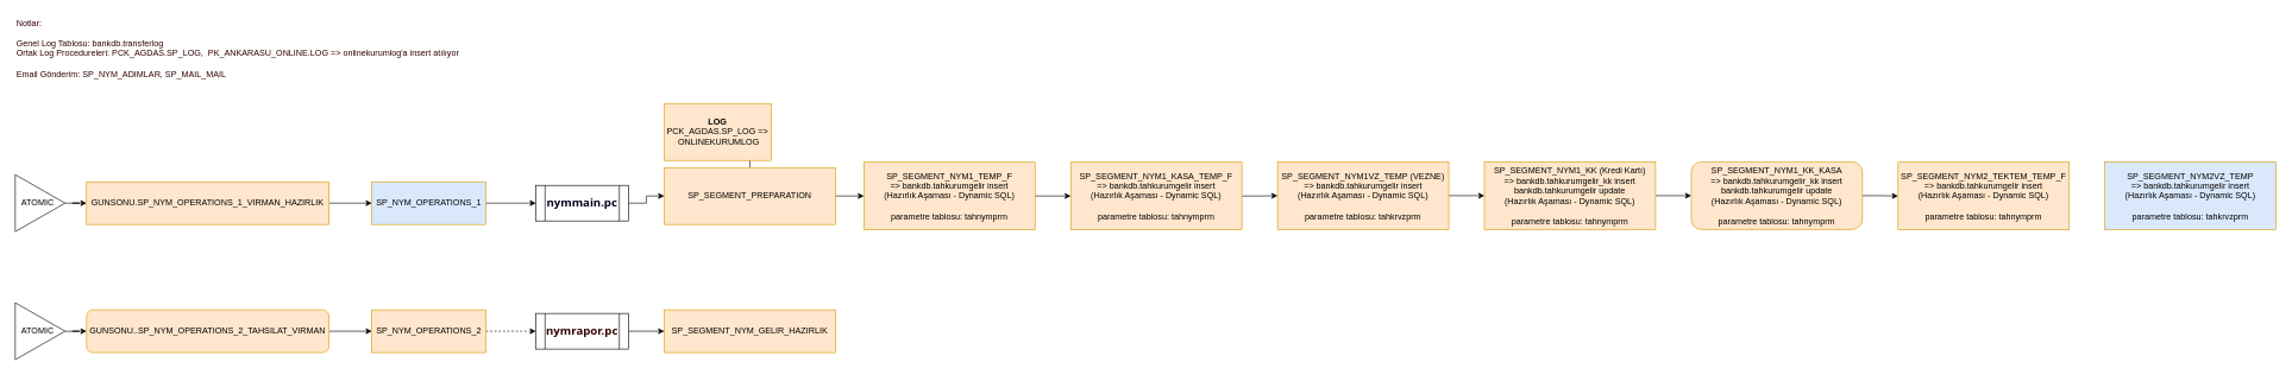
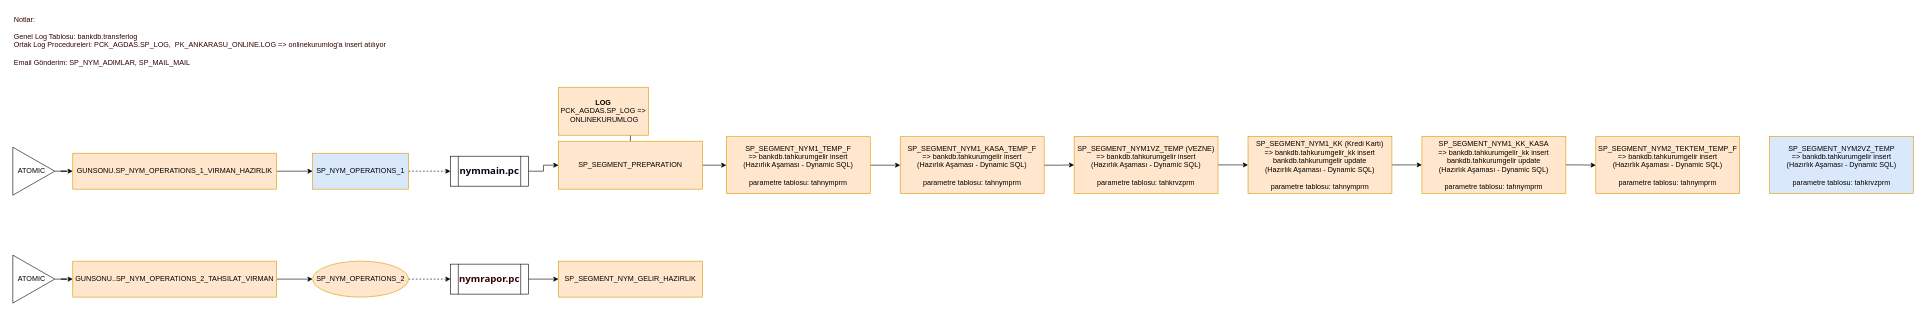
- <mxCell id="33" value="SP_SEGMENT_NYM1_KK_KASA =&amp;gt;&amp;nbsp;bankdb.tahkurumgelir_kk insert&lt;br&gt;bankdb.tahkurumgelir update&lt;br&gt;(Hazırlık Aşaması - Dynamic SQL)&lt;br&gt;&lt;br&gt;parametre tablosu:&amp;nbsp;tahnymprm" style="whiteSpace=wrap;html=1;fillColor=#ffe6cc;strokeColor=#d79b00;rounded=1;" vertex="1" parent="1"><mxGeometry x="2370" y="227" width="240" height="95" as="geometry" /></mxCell>
+ <mxCell id="33" value="SP_SEGMENT_NYM1_KK_KASA =&amp;gt;&amp;nbsp;bankdb.tahkurumgelir_kk insert&lt;br&gt;bankdb.tahkurumgelir update&lt;br&gt;(Hazırlık Aşaması - Dynamic SQL)&lt;br&gt;&lt;br&gt;parametre tablosu:&amp;nbsp;tahnymprm" style="rounded=0;whiteSpace=wrap;html=1;fillColor=#ffe6cc;strokeColor=#d79b00;" vertex="1" parent="1"><mxGeometry x="2370" y="227" width="240" height="95" as="geometry" /></mxCell>
- <mxCell id="6" style="edgeStyle=orthogonalEdgeStyle;rounded=0;orthogonalLoop=1;jettySize=auto;html=1;entryX=0;entryY=0.5;entryDx=0;entryDy=0;fontColor=#03031c;" parent="1" source="7" target="9" edge="1"><mxGeometry relative="1" as="geometry" /></mxCell>
+ <mxCell id="6" style="edgeStyle=orthogonalEdgeStyle;rounded=0;orthogonalLoop=1;jettySize=auto;html=1;entryX=0;entryY=0.5;entryDx=0;entryDy=0;fontColor=#03031c;dashed=1;" parent="1" source="7" target="9" edge="1"><mxGeometry relative="1" as="geometry" /></mxCell>
- <mxCell id="13" value="GUNSONU..SP_NYM_OPERATIONS_2_TAHSILAT_VIRMAN&lt;b&gt;&lt;/b&gt;" style="whiteSpace=wrap;html=1;fillColor=#ffe6cc;strokeColor=#d79b00;rounded=1;" parent="1" vertex="1"><mxGeometry x="120" y="435" width="340" height="60" as="geometry" /></mxCell>
+ <mxCell id="13" value="GUNSONU..SP_NYM_OPERATIONS_2_TAHSILAT_VIRMAN&lt;b&gt;&lt;/b&gt;" style="rounded=0;whiteSpace=wrap;html=1;fillColor=#ffe6cc;strokeColor=#d79b00;" parent="1" vertex="1"><mxGeometry x="120" y="435" width="340" height="60" as="geometry" /></mxCell>
- <mxCell id="15" value="SP_NYM_OPERATIONS_2" style="rounded=0;whiteSpace=wrap;html=1;fillColor=#ffe6cc;strokeColor=#d79b00;" parent="1" vertex="1"><mxGeometry x="520" y="435" width="160" height="60" as="geometry" /></mxCell>
+ <mxCell id="15" value="SP_NYM_OPERATIONS_2" style="ellipse;whiteSpace=wrap;html=1;fillColor=#ffe6cc;strokeColor=#d79b00;" parent="1" vertex="1"><mxGeometry x="520" y="435" width="160" height="60" as="geometry" /></mxCell>
